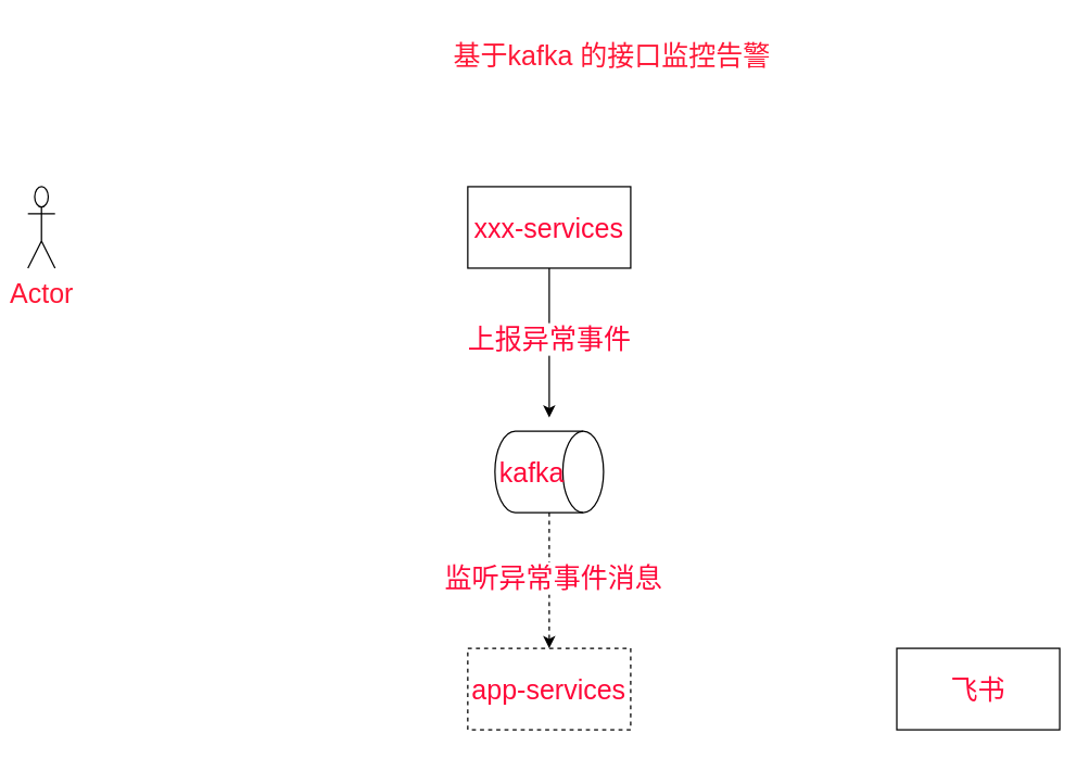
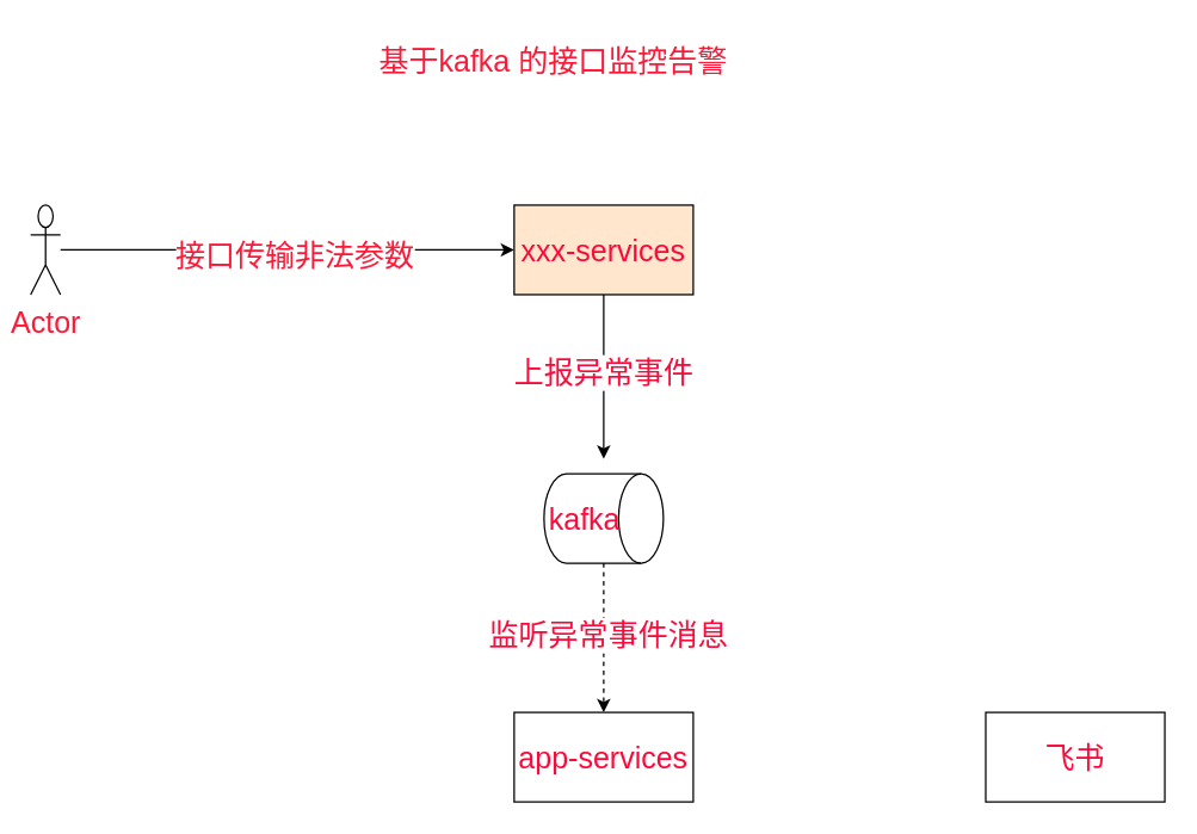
- <mxCell id="5" value="基于kafka 的接口监控告警" style="text;html=1;align=center;verticalAlign=middle;resizable=0;points=[];autosize=1;strokeColor=none;fillColor=none;fontSize=20;fontColor=#FF1736;" vertex="1" parent="1"><mxGeometry x="320" y="20" width="260" height="40" as="geometry" /></mxCell>
+ <mxCell id="5" value="基于kafka 的接口监控告警" style="text;html=1;align=center;verticalAlign=middle;resizable=0;points=[];autosize=1;strokeColor=none;fillColor=none;fontSize=20;fontColor=#FF1736;" vertex="1" parent="1"><mxGeometry x="240" y="20" width="260" height="40" as="geometry" /></mxCell>
+ <mxCell id="6" style="edgeStyle=orthogonalEdgeStyle;rounded=0;orthogonalLoop=1;jettySize=auto;html=1;fontFamily=Helvetica;fontSize=20;fontColor=#FF1736;" edge="1" parent="1" source="8" target="4"><mxGeometry relative="1" as="geometry" /></mxCell>
+ <mxCell id="7" value="接口传输非法参数" style="edgeLabel;html=1;align=center;verticalAlign=middle;resizable=0;points=[];fontSize=20;fontFamily=Helvetica;fontColor=#FF1736;" vertex="1" connectable="0" parent="6"><mxGeometry x="0.029" y="-2" relative="1" as="geometry"><mxPoint as="offset" /></mxGeometry></mxCell>
- <mxCell id="4" value="xxx-services" style="rounded=0;whiteSpace=wrap;html=1;fontSize=20;fontColor=#FF0839;" vertex="1" parent="1"><mxGeometry x="344" y="137" width="120" height="60" as="geometry" /></mxCell>
+ <mxCell id="4" value="xxx-services" style="rounded=0;whiteSpace=wrap;html=1;fontSize=20;fontColor=#FF0839;fillColor=#ffe6cc;" vertex="1" parent="1"><mxGeometry x="344" y="137" width="120" height="60" as="geometry" /></mxCell>
- <mxCell id="12" value="app-services" style="rounded=0;whiteSpace=wrap;html=1;strokeColor=default;fontFamily=Helvetica;fontSize=20;fontColor=#FF0839;fillColor=default;dashed=1;" vertex="1" parent="1"><mxGeometry x="344" y="477" width="120" height="60" as="geometry" /></mxCell>
+ <mxCell id="12" value="app-services" style="rounded=0;whiteSpace=wrap;html=1;strokeColor=default;fontFamily=Helvetica;fontSize=20;fontColor=#FF0839;fillColor=default;" vertex="1" parent="1"><mxGeometry x="344" y="477" width="120" height="60" as="geometry" /></mxCell>
